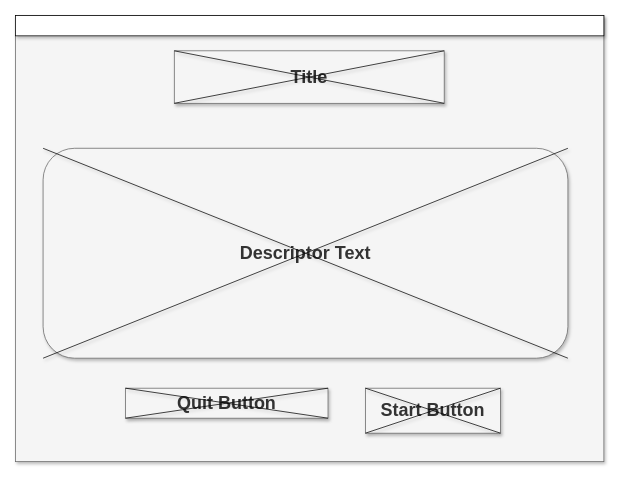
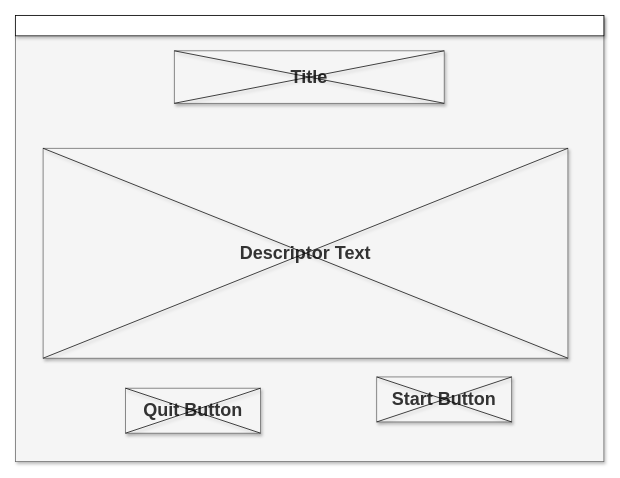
- <mxCell id="6" value="&lt;font style=&quot;font-size: 24px&quot;&gt;&lt;b&gt;Descriptor Text&lt;/b&gt;&lt;/font&gt;" style="whiteSpace=wrap;html=1;fillColor=#f5f5f5;strokeColor=#666666;fontColor=#333333;shadow=1;sketch=0;rounded=1;" parent="5" vertex="1"><mxGeometry width="700" height="280" as="geometry" /></mxCell>
+ <mxCell id="6" value="&lt;font style=&quot;font-size: 24px&quot;&gt;&lt;b&gt;Descriptor Text&lt;/b&gt;&lt;/font&gt;" style="rounded=0;whiteSpace=wrap;html=1;fillColor=#f5f5f5;strokeColor=#666666;fontColor=#333333;shadow=1;sketch=0;" parent="5" vertex="1"><mxGeometry width="700" height="280" as="geometry" /></mxCell>
- <mxCell id="9" value="&lt;font style=&quot;font-size: 24px&quot;&gt;&lt;b&gt;Quit Button&lt;/b&gt;&lt;/font&gt;" style="rounded=0;whiteSpace=wrap;html=1;fillColor=#f5f5f5;strokeColor=#666666;fontColor=#333333;shadow=1;sketch=0;" parent="1" vertex="1"><mxGeometry x="167" y="517" width="270" height="40" as="geometry" /></mxCell>
+ <mxCell id="9" value="&lt;font style=&quot;font-size: 24px&quot;&gt;&lt;b&gt;Quit Button&lt;/b&gt;&lt;/font&gt;" style="rounded=0;whiteSpace=wrap;html=1;fillColor=#f5f5f5;strokeColor=#666666;fontColor=#333333;shadow=1;sketch=0;" parent="1" vertex="1"><mxGeometry x="167" y="517" width="180" height="60" as="geometry" /></mxCell>
- <mxCell id="16" value="&lt;font style=&quot;font-size: 24px&quot;&gt;&lt;b&gt;Start Button&lt;/b&gt;&lt;/font&gt;" style="rounded=0;whiteSpace=wrap;html=1;fillColor=#f5f5f5;strokeColor=#666666;fontColor=#333333;shadow=1;sketch=0;" vertex="1" parent="1"><mxGeometry x="487" y="517" width="180" height="60" as="geometry" /></mxCell>
+ <mxCell id="16" value="&lt;font style=&quot;font-size: 24px&quot;&gt;&lt;b&gt;Start Button&lt;/b&gt;&lt;/font&gt;" style="rounded=0;whiteSpace=wrap;html=1;fillColor=#f5f5f5;strokeColor=#666666;fontColor=#333333;shadow=1;sketch=0;" vertex="1" parent="1"><mxGeometry x="502" y="502" width="180" height="60" as="geometry" /></mxCell>
